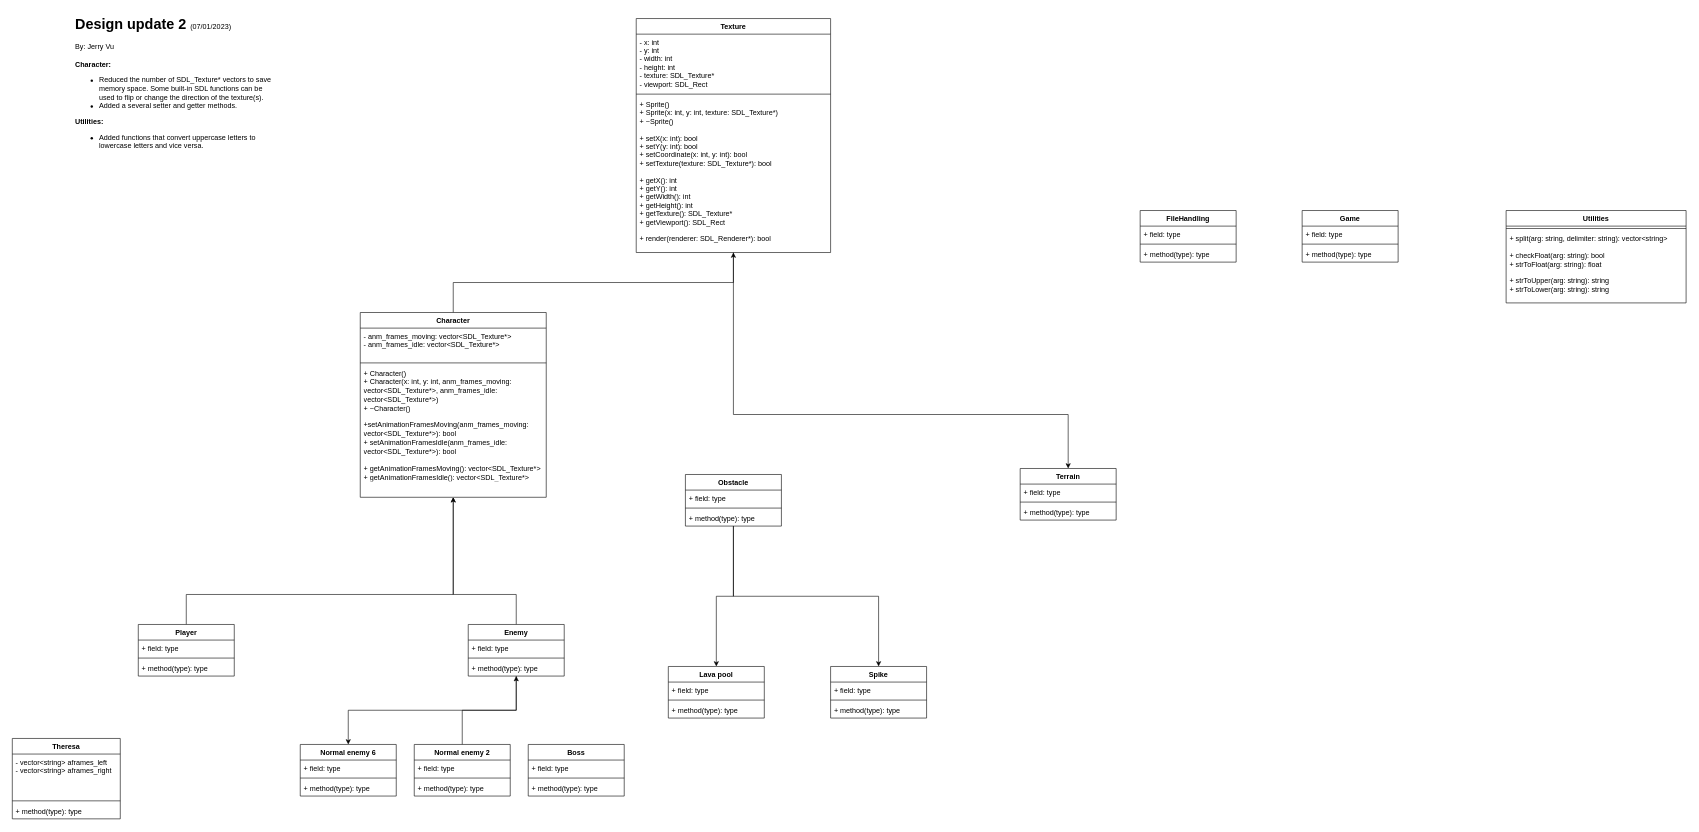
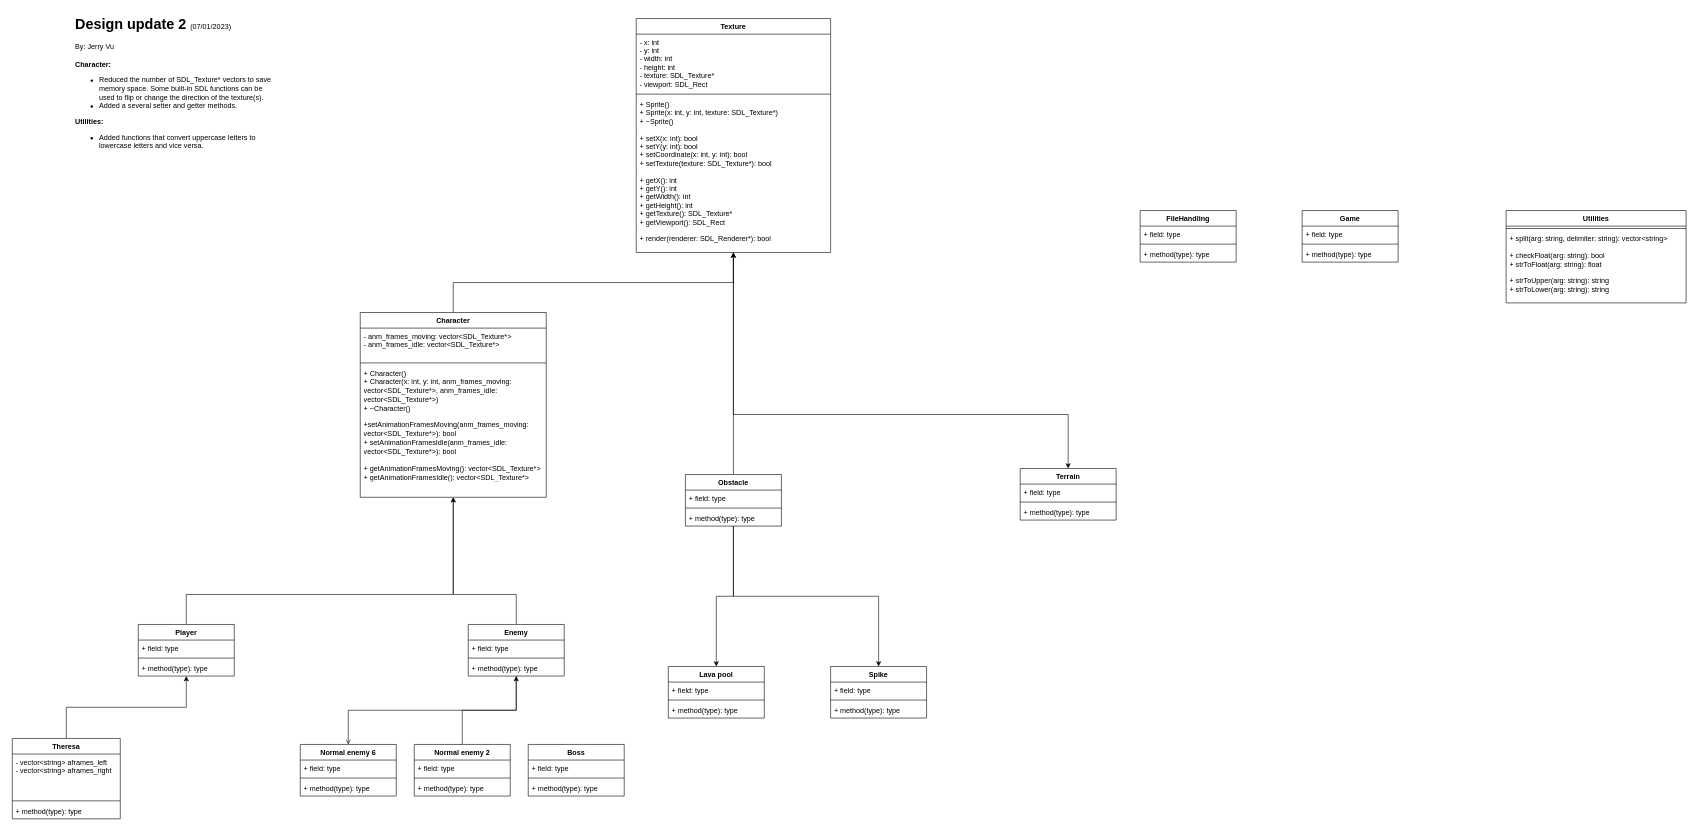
+ <mxCell id="3" style="edgeStyle=orthogonalEdgeStyle;rounded=0;orthogonalLoop=1;jettySize=auto;html=1;exitX=0.5;exitY=0;exitDx=0;exitDy=0;entryX=0.5;entryY=1;entryDx=0;entryDy=0;" parent="1" source="28" target="5" edge="1"><mxGeometry relative="1" as="geometry" /></mxCell>
+ <mxCell id="15" style="edgeStyle=orthogonalEdgeStyle;rounded=0;orthogonalLoop=1;jettySize=auto;html=1;exitX=0.5;exitY=0;exitDx=0;exitDy=0;entryX=0.5;entryY=1;entryDx=0;entryDy=0;" parent="1" source="67" target="16" edge="1"><mxGeometry relative="1" as="geometry" /></mxCell>
- <mxCell id="21" style="edgeStyle=orthogonalEdgeStyle;rounded=0;orthogonalLoop=1;jettySize=auto;html=1;exitX=0.5;exitY=1;exitDx=0;exitDy=0;entryX=0.5;entryY=0;entryDx=0;entryDy=0;" parent="1" source="22" target="44" edge="1"><mxGeometry relative="1" as="geometry" /></mxCell>
+ <mxCell id="21" style="edgeStyle=orthogonalEdgeStyle;rounded=0;orthogonalLoop=1;jettySize=auto;html=1;exitX=0.5;exitY=1;exitDx=0;exitDy=0;entryX=0.5;entryY=0;entryDx=0;entryDy=0;endArrow=open;" parent="1" source="22" target="44" edge="1"><mxGeometry relative="1" as="geometry" /></mxCell>
